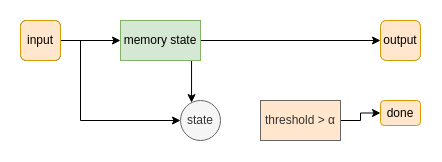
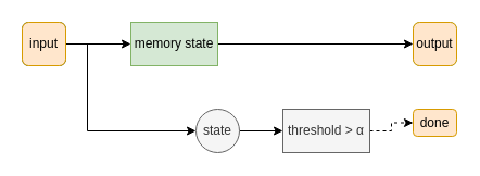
- <mxCell id="3" style="edgeStyle=orthogonalEdgeStyle;rounded=0;orthogonalLoop=1;jettySize=auto;html=1;" parent="1" source="4" target="11" edge="1"><mxGeometry relative="1" as="geometry"><Array as="points"><mxPoint x="200" y="40" /></Array></mxGeometry></mxCell>
+ <mxCell id="10" style="edgeStyle=orthogonalEdgeStyle;rounded=0;orthogonalLoop=1;jettySize=auto;html=1;entryX=0;entryY=0.5;entryDx=0;entryDy=0;" parent="1" source="11" target="13" edge="1"><mxGeometry relative="1" as="geometry" /></mxCell>
- <mxCell id="13" value="threshold &amp;gt; α" style="rounded=0;whiteSpace=wrap;html=1;fillColor=#ffe6cc;strokeColor=#666666;fontColor=#333333;" parent="1" vertex="1"><mxGeometry x="260" y="100" width="80" height="40" as="geometry" /></mxCell>
+ <mxCell id="13" value="threshold &amp;gt; α" style="rounded=0;whiteSpace=wrap;html=1;fillColor=#f5f5f5;strokeColor=#666666;fontColor=#333333;" parent="1" vertex="1"><mxGeometry x="260" y="100" width="80" height="40" as="geometry" /></mxCell>
- <mxCell id="12" style="edgeStyle=orthogonalEdgeStyle;rounded=0;orthogonalLoop=1;jettySize=auto;html=1;entryX=0;entryY=0.5;entryDx=0;entryDy=0;" parent="1" source="13" target="9" edge="1"><mxGeometry relative="1" as="geometry" /></mxCell>
+ <mxCell id="12" style="edgeStyle=orthogonalEdgeStyle;rounded=0;orthogonalLoop=1;jettySize=auto;html=1;entryX=0;entryY=0.5;entryDx=0;entryDy=0;dashed=1;" parent="1" source="13" target="9" edge="1"><mxGeometry relative="1" as="geometry" /></mxCell>
